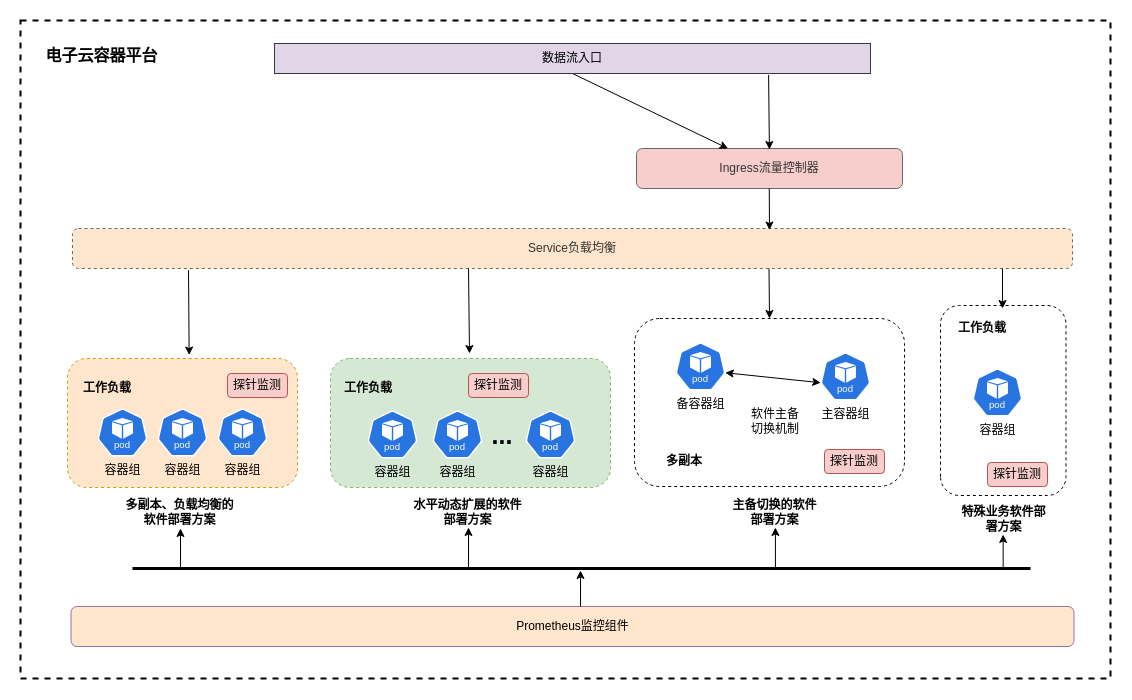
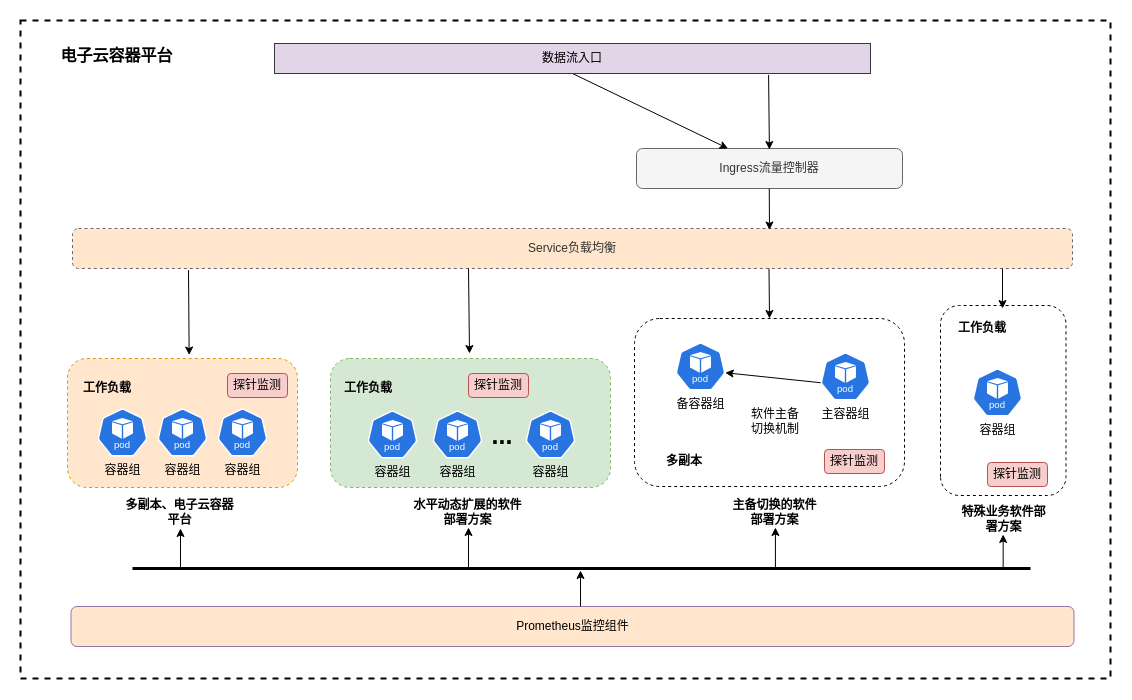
- <mxCell id="48" value="电子云容器平台" style="text;html=1;align=center;verticalAlign=middle;whiteSpace=wrap;rounded=0;fontSize=16;fontStyle=1" vertex="1" parent="1"><mxGeometry x="40" y="40" width="123" height="30" as="geometry" /></mxCell>
+ <mxCell id="48" value="电子云容器平台" style="text;html=1;align=center;verticalAlign=middle;whiteSpace=wrap;rounded=0;fontSize=16;fontStyle=1" vertex="1" parent="1"><mxGeometry x="55" y="40" width="123" height="30" as="geometry" /></mxCell>
- <mxCell id="26" value="Ingress流量控制器" style="rounded=1;whiteSpace=wrap;html=1;fillColor=#f8cecc;fontColor=#333333;strokeColor=#666666;" vertex="1" parent="1"><mxGeometry x="636" y="148" width="266" height="40" as="geometry" /></mxCell>
+ <mxCell id="26" value="Ingress流量控制器" style="rounded=1;whiteSpace=wrap;html=1;fillColor=#f5f5f5;fontColor=#333333;strokeColor=#666666;" vertex="1" parent="1"><mxGeometry x="636" y="148" width="266" height="40" as="geometry" /></mxCell>
- <mxCell id="31" style="edgeStyle=none;rounded=0;orthogonalLoop=1;jettySize=auto;html=1;exitX=0.995;exitY=0.63;exitDx=0;exitDy=0;exitPerimeter=0;entryX=0.005;entryY=0.63;entryDx=0;entryDy=0;entryPerimeter=0;startArrow=classic;startFill=1;" edge="1" parent="1" source="20" target="19"><mxGeometry relative="1" as="geometry" /></mxCell>
+ <mxCell id="31" style="edgeStyle=none;rounded=0;orthogonalLoop=1;jettySize=auto;html=1;exitX=0.995;exitY=0.63;exitDx=0;exitDy=0;exitPerimeter=0;entryX=0.005;entryY=0.63;entryDx=0;entryDy=0;entryPerimeter=0;startArrow=classic;startFill=1;endArrow=none;" edge="1" parent="1" source="20" target="19"><mxGeometry relative="1" as="geometry" /></mxCell>
- <mxCell id="8" value="多副本、负载均衡的软件部署方案" style="text;html=1;align=center;verticalAlign=middle;whiteSpace=wrap;rounded=0;fontStyle=1" vertex="1" parent="1"><mxGeometry x="122" y="497" width="115" height="30" as="geometry" /></mxCell>
+ <mxCell id="8" value="多副本、电子云容器平台" style="text;html=1;align=center;verticalAlign=middle;whiteSpace=wrap;rounded=0;fontStyle=1" vertex="1" parent="1"><mxGeometry x="122" y="497" width="115" height="30" as="geometry" /></mxCell>
